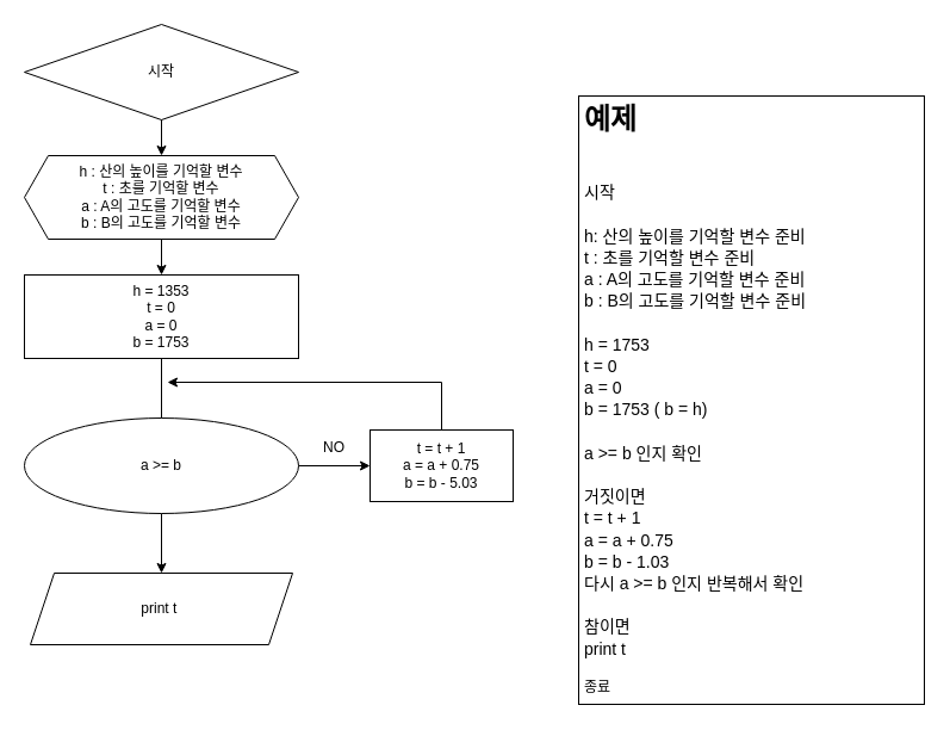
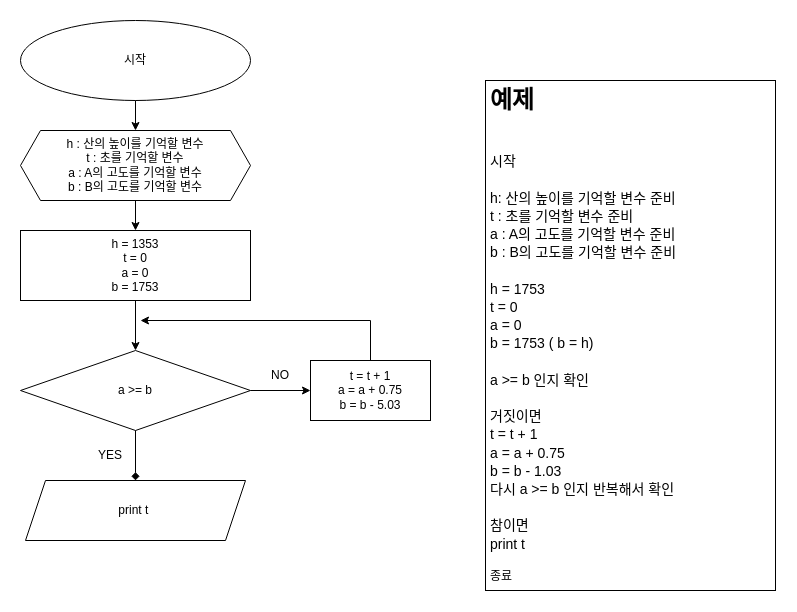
- <mxCell id="2" value="시작" style="rhombus;whiteSpace=wrap;html=1;" parent="1" vertex="1"><mxGeometry x="20" width="230" height="80" as="geometry" y="20" /></mxCell>
+ <mxCell id="2" value="시작" style="ellipse;whiteSpace=wrap;html=1;" parent="1" vertex="1"><mxGeometry x="20" width="230" height="80" as="geometry" y="20" /></mxCell>
- <mxCell id="10" value="" style="endArrow=none;html=1;rounded=0;exitX=0.5;exitY=1;exitDx=0;exitDy=0;entryX=0.5;entryY=0;entryDx=0;entryDy=0;" edge="1" parent="1" source="5" target="7"><mxGeometry width="50" height="50" relative="1" as="geometry"><mxPoint x="80" y="470" as="sourcePoint" /><mxPoint x="170" y="340" as="targetPoint" /></mxGeometry></mxCell>
+ <mxCell id="10" value="" style="endArrow=classic;html=1;rounded=0;exitX=0.5;exitY=1;exitDx=0;exitDy=0;entryX=0.5;entryY=0;entryDx=0;entryDy=0;" edge="1" parent="1" source="5" target="7"><mxGeometry width="50" height="50" relative="1" as="geometry"><mxPoint x="80" y="470" as="sourcePoint" /><mxPoint x="170" y="340" as="targetPoint" /></mxGeometry></mxCell>
- <mxCell id="7" value="a &amp;gt;= b" style="ellipse;whiteSpace=wrap;html=1;" vertex="1" parent="1"><mxGeometry x="20" y="350" width="230" height="80" as="geometry" /></mxCell>
+ <mxCell id="7" value="a &amp;gt;= b" style="rhombus;whiteSpace=wrap;html=1;" vertex="1" parent="1"><mxGeometry x="20" y="350" width="230" height="80" as="geometry" /></mxCell>
+ <mxCell id="11" value="YES" style="text;html=1;strokeColor=none;fillColor=none;align=center;verticalAlign=middle;whiteSpace=wrap;rounded=0;" vertex="1" parent="1"><mxGeometry x="80" y="440" width="60" height="30" as="geometry" /></mxCell>
- <mxCell id="8" value="" style="endArrow=classic;html=1;rounded=0;exitX=0.5;exitY=1;exitDx=0;exitDy=0;" edge="1" parent="1" source="7" target="9"><mxGeometry width="50" height="50" relative="1" as="geometry"><mxPoint x="150" y="480" as="sourcePoint" /><mxPoint x="135" y="490" as="targetPoint" /></mxGeometry></mxCell>
+ <mxCell id="8" value="" style="endArrow=diamond;html=1;rounded=0;exitX=0.5;exitY=1;exitDx=0;exitDy=0;" edge="1" parent="1" source="7" target="9"><mxGeometry width="50" height="50" relative="1" as="geometry"><mxPoint x="150" y="480" as="sourcePoint" /><mxPoint x="135" y="490" as="targetPoint" /></mxGeometry></mxCell>
